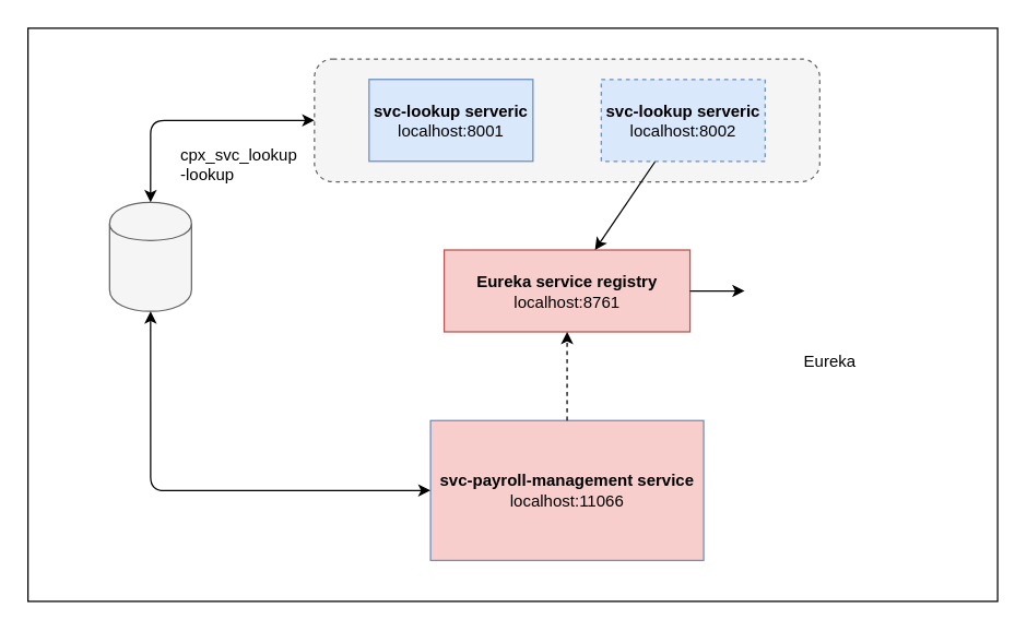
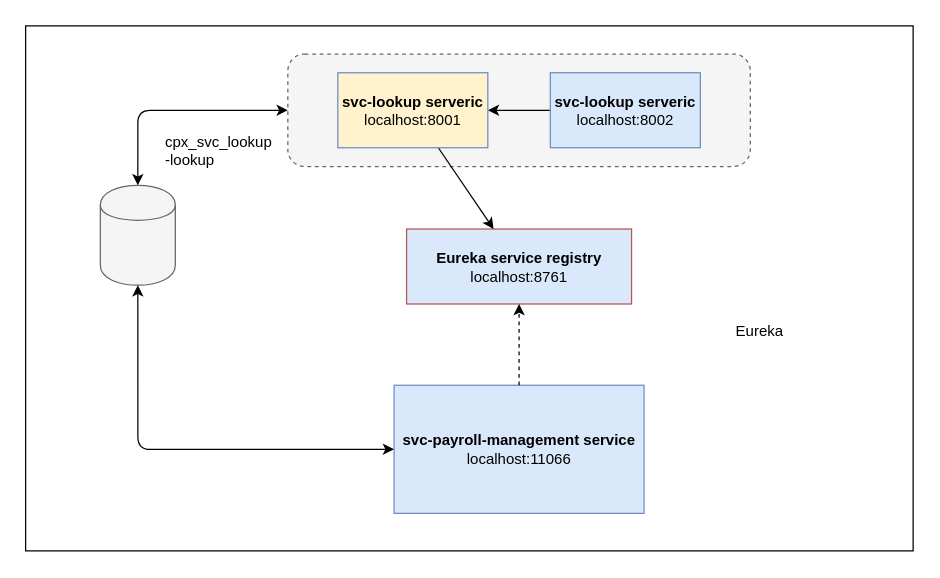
- <mxCell id="12" value="&lt;b&gt;svc-lookup serveric&lt;/b&gt;&lt;br&gt;localhost:8001" style="rounded=0;whiteSpace=wrap;html=1;fillColor=#dae8fc;strokeColor=#6c8ebf;" parent="1" vertex="1"><mxGeometry x="269.76" y="57.5" width="120" height="60" as="geometry" /></mxCell>
+ <mxCell id="12" value="&lt;b&gt;svc-lookup serveric&lt;/b&gt;&lt;br&gt;localhost:8001" style="rounded=0;whiteSpace=wrap;html=1;fillColor=#fff2cc;strokeColor=#6c8ebf;" parent="1" vertex="1"><mxGeometry x="269.76" y="57.5" width="120" height="60" as="geometry" /></mxCell>
- <mxCell id="13" value="&lt;b&gt;svc-lookup serveric&lt;/b&gt;&lt;br&gt;localhost:8002" style="rounded=0;whiteSpace=wrap;html=1;fillColor=#dae8fc;strokeColor=#6c8ebf;dashed=1;" parent="1" vertex="1"><mxGeometry x="439.76" y="57.5" width="120" height="60" as="geometry" /></mxCell>
+ <mxCell id="13" value="&lt;b&gt;svc-lookup serveric&lt;/b&gt;&lt;br&gt;localhost:8002" style="rounded=0;whiteSpace=wrap;html=1;fillColor=#dae8fc;strokeColor=#6c8ebf;" parent="1" vertex="1"><mxGeometry x="439.76" y="57.5" width="120" height="60" as="geometry" /></mxCell>
+ <mxCell id="6" value="" style="endArrow=classic;html=1;" parent="1" source="12" target="4" edge="1"><mxGeometry width="50" height="50" relative="1" as="geometry"><mxPoint x="429.76" y="317.5" as="sourcePoint" /><mxPoint x="479.76" y="267.5" as="targetPoint" /></mxGeometry></mxCell>
- <mxCell id="7" value="" style="endArrow=classic;html=1;" parent="1" source="13" target="4" edge="1"><mxGeometry width="50" height="50" relative="1" as="geometry"><mxPoint x="579.76" y="197.5" as="sourcePoint" /><mxPoint x="629.76" y="147.5" as="targetPoint" /></mxGeometry></mxCell>
+ <mxCell id="7" value="" style="endArrow=classic;html=1;" parent="1" source="13" target="12" edge="1"><mxGeometry width="50" height="50" relative="1" as="geometry"><mxPoint x="579.76" y="197.5" as="sourcePoint" /><mxPoint x="629.76" y="147.5" as="targetPoint" /></mxGeometry></mxCell>
- <mxCell id="4" value="&lt;b&gt;Eureka service registry&lt;/b&gt;&lt;br&gt;localhost:8761" style="rounded=0;whiteSpace=wrap;html=1;fillColor=#f8cecc;strokeColor=#b85450;" parent="1" vertex="1"><mxGeometry x="324.76" y="182.5" width="180" height="60" as="geometry" /></mxCell>
+ <mxCell id="4" value="&lt;b&gt;Eureka service registry&lt;/b&gt;&lt;br&gt;localhost:8761" style="rounded=0;whiteSpace=wrap;html=1;fillColor=#dae8fc;strokeColor=#b85450;" parent="1" vertex="1"><mxGeometry x="324.76" y="182.5" width="180" height="60" as="geometry" /></mxCell>
- <mxCell id="15" value="" style="endArrow=classic;html=1;" parent="1" source="4" target="14" edge="1"><mxGeometry width="50" height="50" relative="1" as="geometry"><mxPoint x="464.76" y="250" as="sourcePoint" /><mxPoint x="514.76" y="200" as="targetPoint" /></mxGeometry></mxCell>
- <mxCell id="5" value="&lt;b&gt;svc-payroll-management service&lt;/b&gt;&lt;br&gt;localhost:11066" style="rounded=0;whiteSpace=wrap;html=1;fillColor=#f8cecc;strokeColor=#6c8ebf;" parent="1" vertex="1"><mxGeometry x="314.76" y="307.5" width="200" height="102.5" as="geometry" /></mxCell>
+ <mxCell id="5" value="&lt;b&gt;svc-payroll-management service&lt;/b&gt;&lt;br&gt;localhost:11066" style="rounded=0;whiteSpace=wrap;html=1;fillColor=#dae8fc;strokeColor=#6c8ebf;" parent="1" vertex="1"><mxGeometry x="314.76" y="307.5" width="200" height="102.5" as="geometry" /></mxCell>
